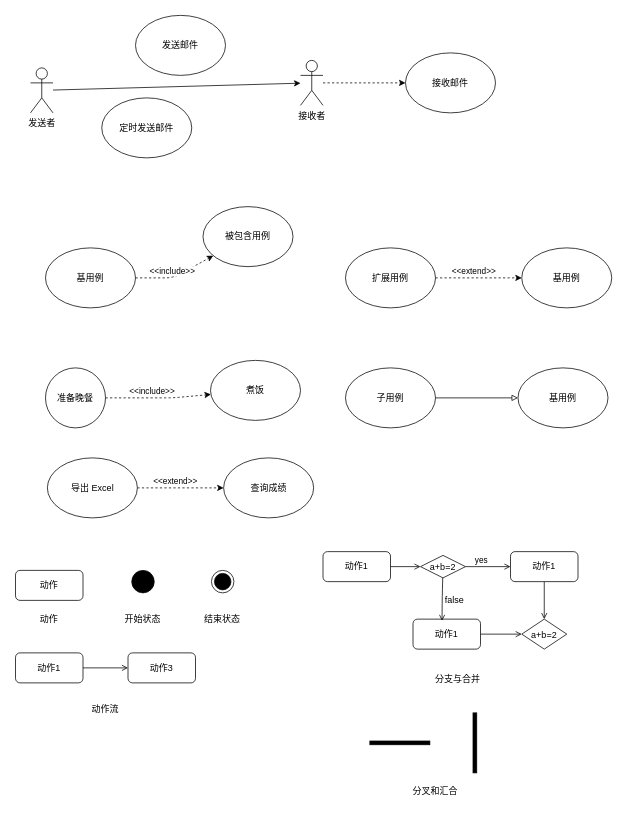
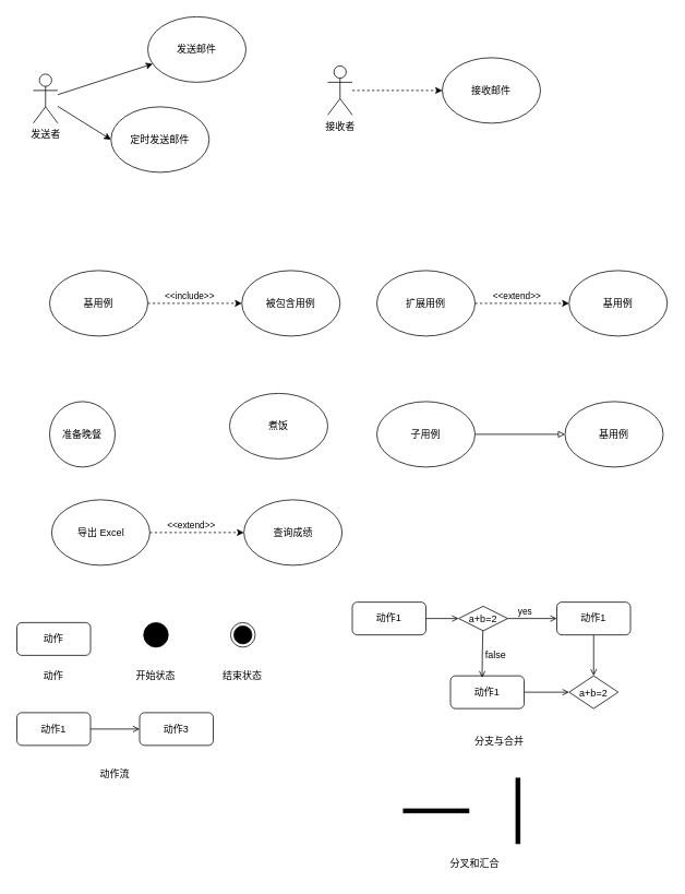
- <mxCell id="2" style="edgeStyle=none;html=1;" parent="1" source="4" target="6" edge="1"><mxGeometry relative="1" as="geometry" /></mxCell>
+ <mxCell id="2" style="edgeStyle=none;html=1;" parent="1" source="4" target="7" edge="1"><mxGeometry relative="1" as="geometry" /></mxCell>
+ <mxCell id="3" style="edgeStyle=none;html=1;entryX=0;entryY=0.5;entryDx=0;entryDy=0;" parent="1" source="4" target="8" edge="1"><mxGeometry relative="1" as="geometry" /></mxCell>
- <mxCell id="13" value="被包含用例" style="ellipse;whiteSpace=wrap;html=1;" parent="1" vertex="1"><mxGeometry x="270" y="275" width="120" height="80" as="geometry" /></mxCell>
+ <mxCell id="13" value="被包含用例" style="ellipse;whiteSpace=wrap;html=1;" parent="1" vertex="1"><mxGeometry x="295" y="330" width="120" height="80" as="geometry" /></mxCell>
- <mxCell id="18" style="edgeStyle=none;html=1;dashed=1;" parent="1" source="20" target="21" edge="1"><mxGeometry relative="1" as="geometry"><Array as="points"><mxPoint x="230" y="530" /></Array></mxGeometry></mxCell>
- <mxCell id="19" value="&amp;lt;&amp;lt;include&amp;gt;&amp;gt;" style="edgeLabel;html=1;align=center;verticalAlign=middle;resizable=0;points=[];" parent="18" vertex="1" connectable="0"><mxGeometry x="-0.131" y="-4" relative="1" as="geometry"><mxPoint y="-14" as="offset" /></mxGeometry></mxCell>
